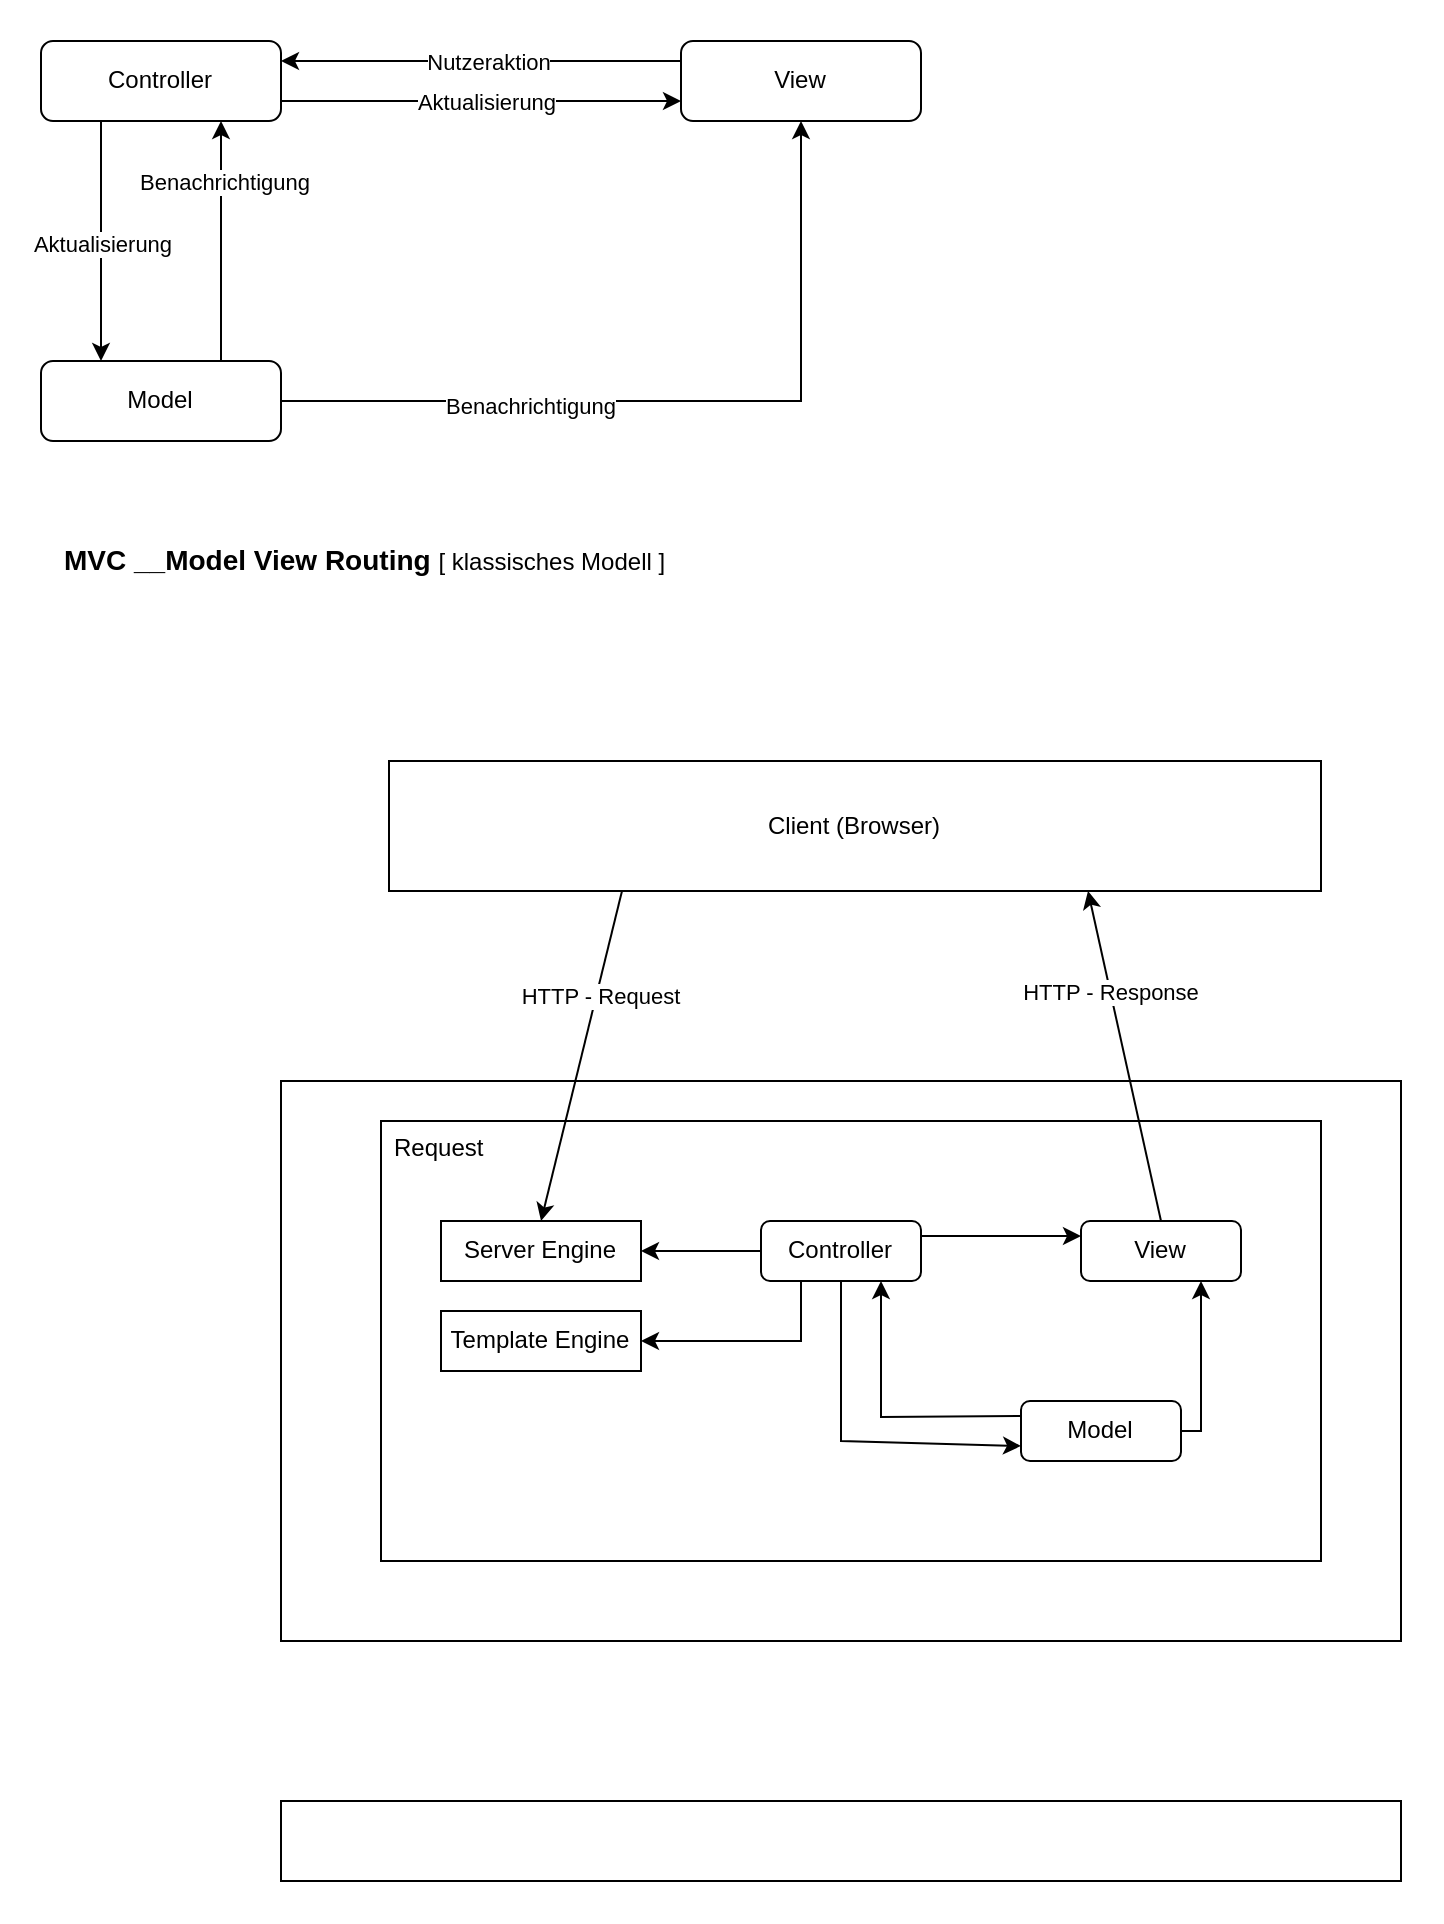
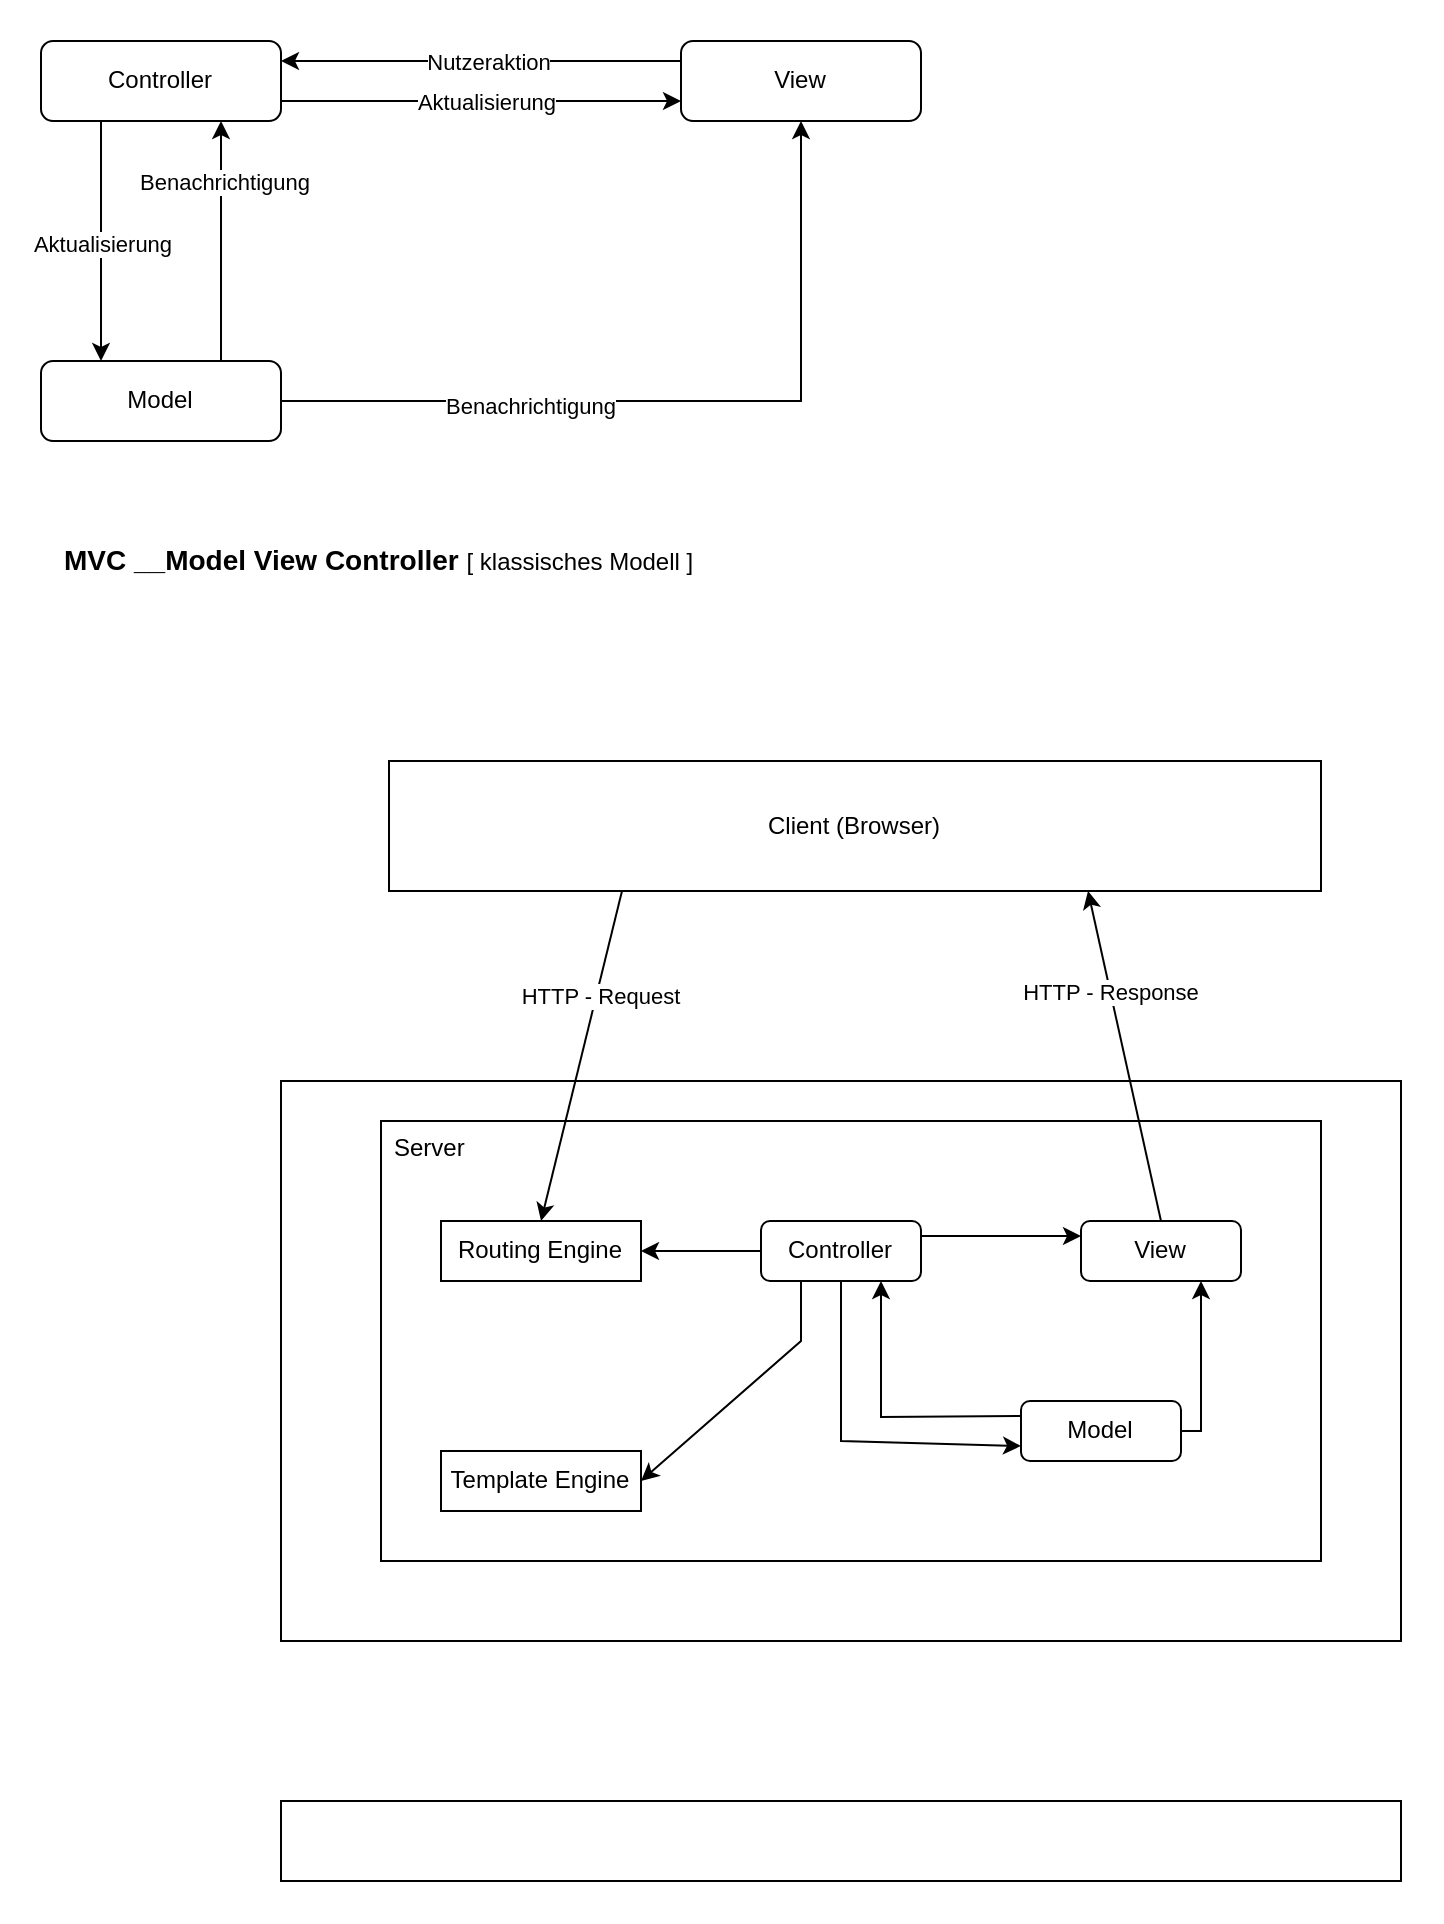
- <mxCell id="15" value="MVC __Model View Routing &lt;font style=&quot;font-size: 12px; font-weight: normal;&quot;&gt;[ klassisches Modell ]&lt;/font&gt;" style="text;html=1;align=left;verticalAlign=middle;whiteSpace=wrap;rounded=0;fontStyle=1;fontSize=14;spacingLeft=10;" parent="1" vertex="1"><mxGeometry x="20" y="260" width="680" height="40" as="geometry" /></mxCell>
+ <mxCell id="15" value="MVC __Model View Controller &lt;font style=&quot;font-size: 12px; font-weight: normal;&quot;&gt;[ klassisches Modell ]&lt;/font&gt;" style="text;html=1;align=left;verticalAlign=middle;whiteSpace=wrap;rounded=0;fontStyle=1;fontSize=14;spacingLeft=10;" parent="1" vertex="1"><mxGeometry x="20" y="260" width="680" height="40" as="geometry" /></mxCell>
- <mxCell id="18" value="Request&lt;div&gt;&lt;br/&gt;&lt;/div&gt;" style="rounded=0;whiteSpace=wrap;html=1;verticalAlign=top;align=left;spacingLeft=5;" parent="1" vertex="1"><mxGeometry x="190" y="560" width="470" height="220" as="geometry" /></mxCell>
+ <mxCell id="18" value="Server&lt;div&gt;&lt;br/&gt;&lt;/div&gt;" style="rounded=0;whiteSpace=wrap;html=1;verticalAlign=top;align=left;spacingLeft=5;" parent="1" vertex="1"><mxGeometry x="190" y="560" width="470" height="220" as="geometry" /></mxCell>
- <mxCell id="19" value="Server Engine" style="rounded=0;whiteSpace=wrap;html=1;" parent="1" vertex="1"><mxGeometry x="220" y="610" width="100" height="30" as="geometry" /></mxCell>
+ <mxCell id="19" value="Routing Engine" style="rounded=0;whiteSpace=wrap;html=1;" parent="1" vertex="1"><mxGeometry x="220" y="610" width="100" height="30" as="geometry" /></mxCell>
- <mxCell id="20" value="Template Engine" style="rounded=0;whiteSpace=wrap;html=1;" parent="1" vertex="1"><mxGeometry x="220" y="655" width="100" height="30" as="geometry" /></mxCell>
+ <mxCell id="20" value="Template Engine" style="rounded=0;whiteSpace=wrap;html=1;" parent="1" vertex="1"><mxGeometry x="220" y="725" width="100" height="30" as="geometry" /></mxCell>
